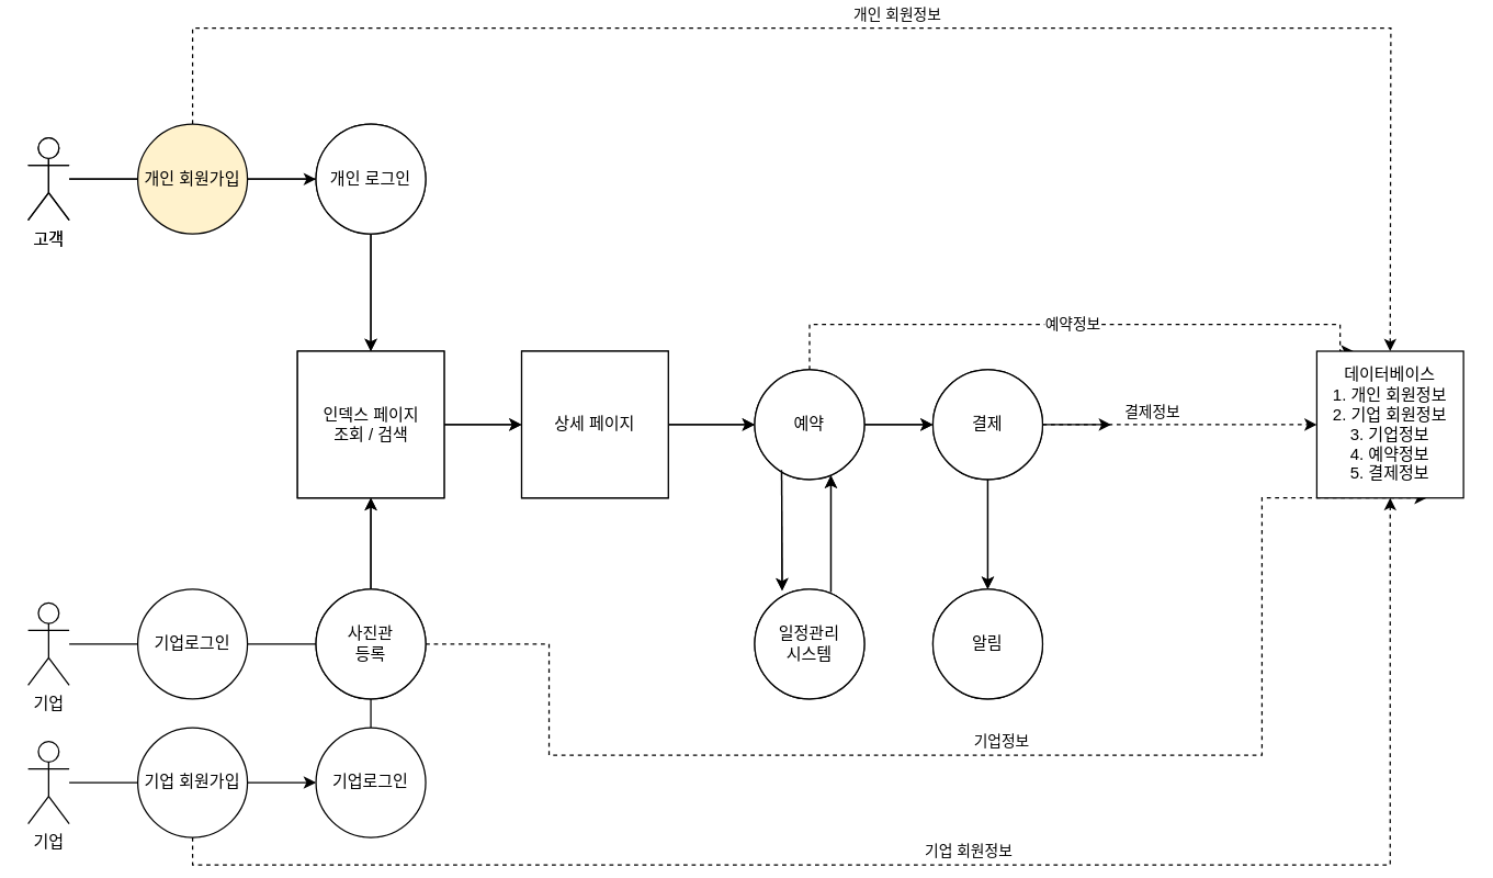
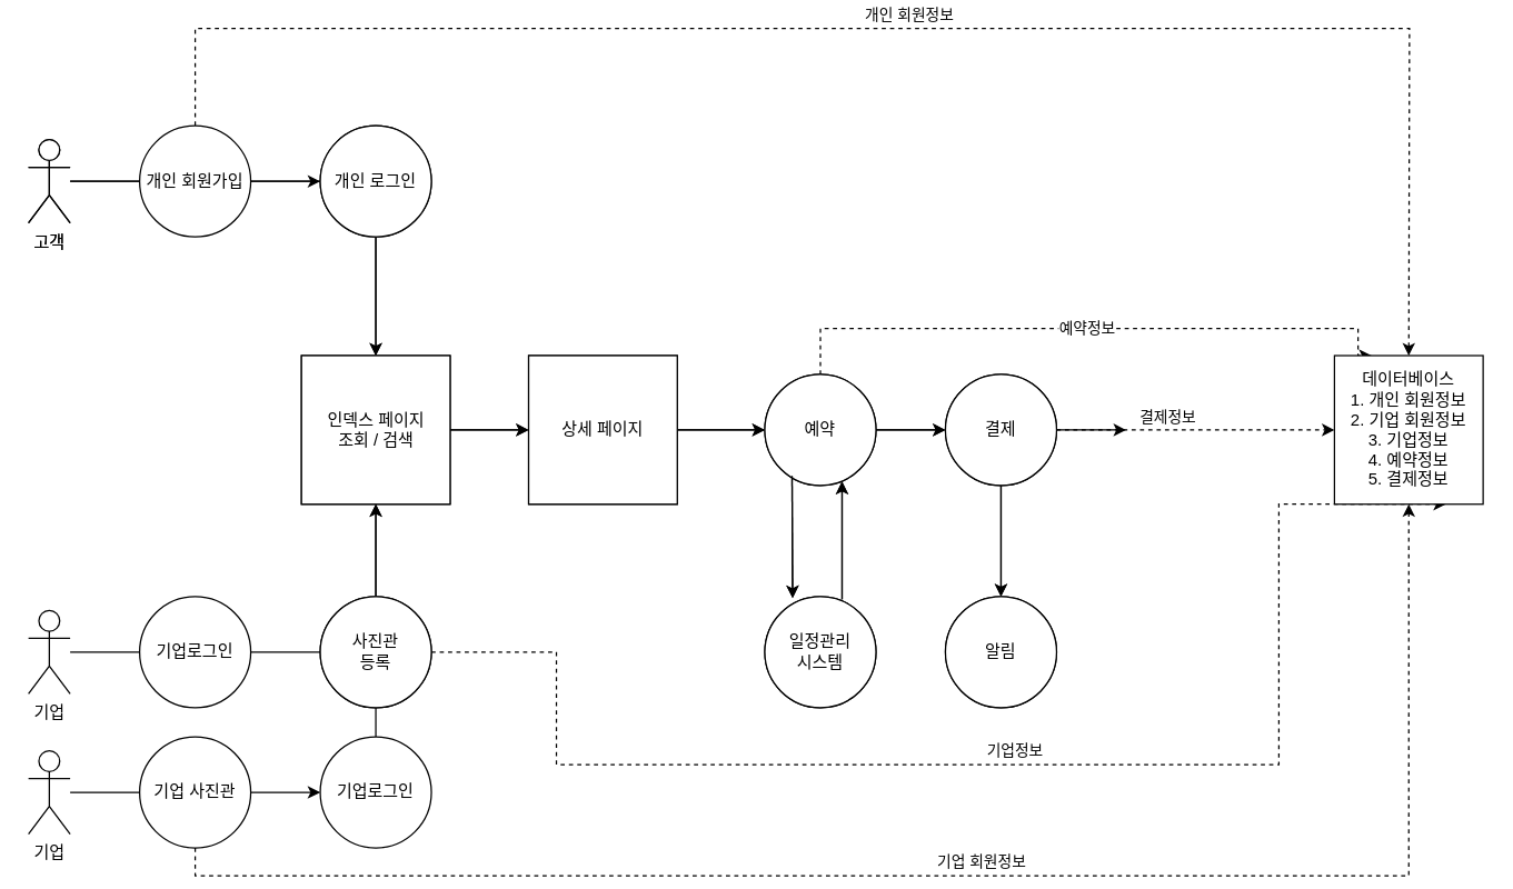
- <mxCell id="30" value="개인 회원가입" style="ellipse;whiteSpace=wrap;html=1;fillColor=#fff2cc;" parent="1" vertex="1"><mxGeometry x="100" y="90" width="80" height="80" as="geometry" /></mxCell>
+ <mxCell id="30" value="개인 회원가입" style="ellipse;whiteSpace=wrap;html=1;" parent="1" vertex="1"><mxGeometry x="100" y="90" width="80" height="80" as="geometry" /></mxCell>
- <mxCell id="32" value="기업 회원가입" style="ellipse;whiteSpace=wrap;html=1;" parent="1" vertex="1"><mxGeometry x="100" y="530" width="80" height="80" as="geometry" /></mxCell>
+ <mxCell id="32" value="기업 사진관" style="ellipse;whiteSpace=wrap;html=1;" parent="1" vertex="1"><mxGeometry x="100" y="530" width="80" height="80" as="geometry" /></mxCell>
